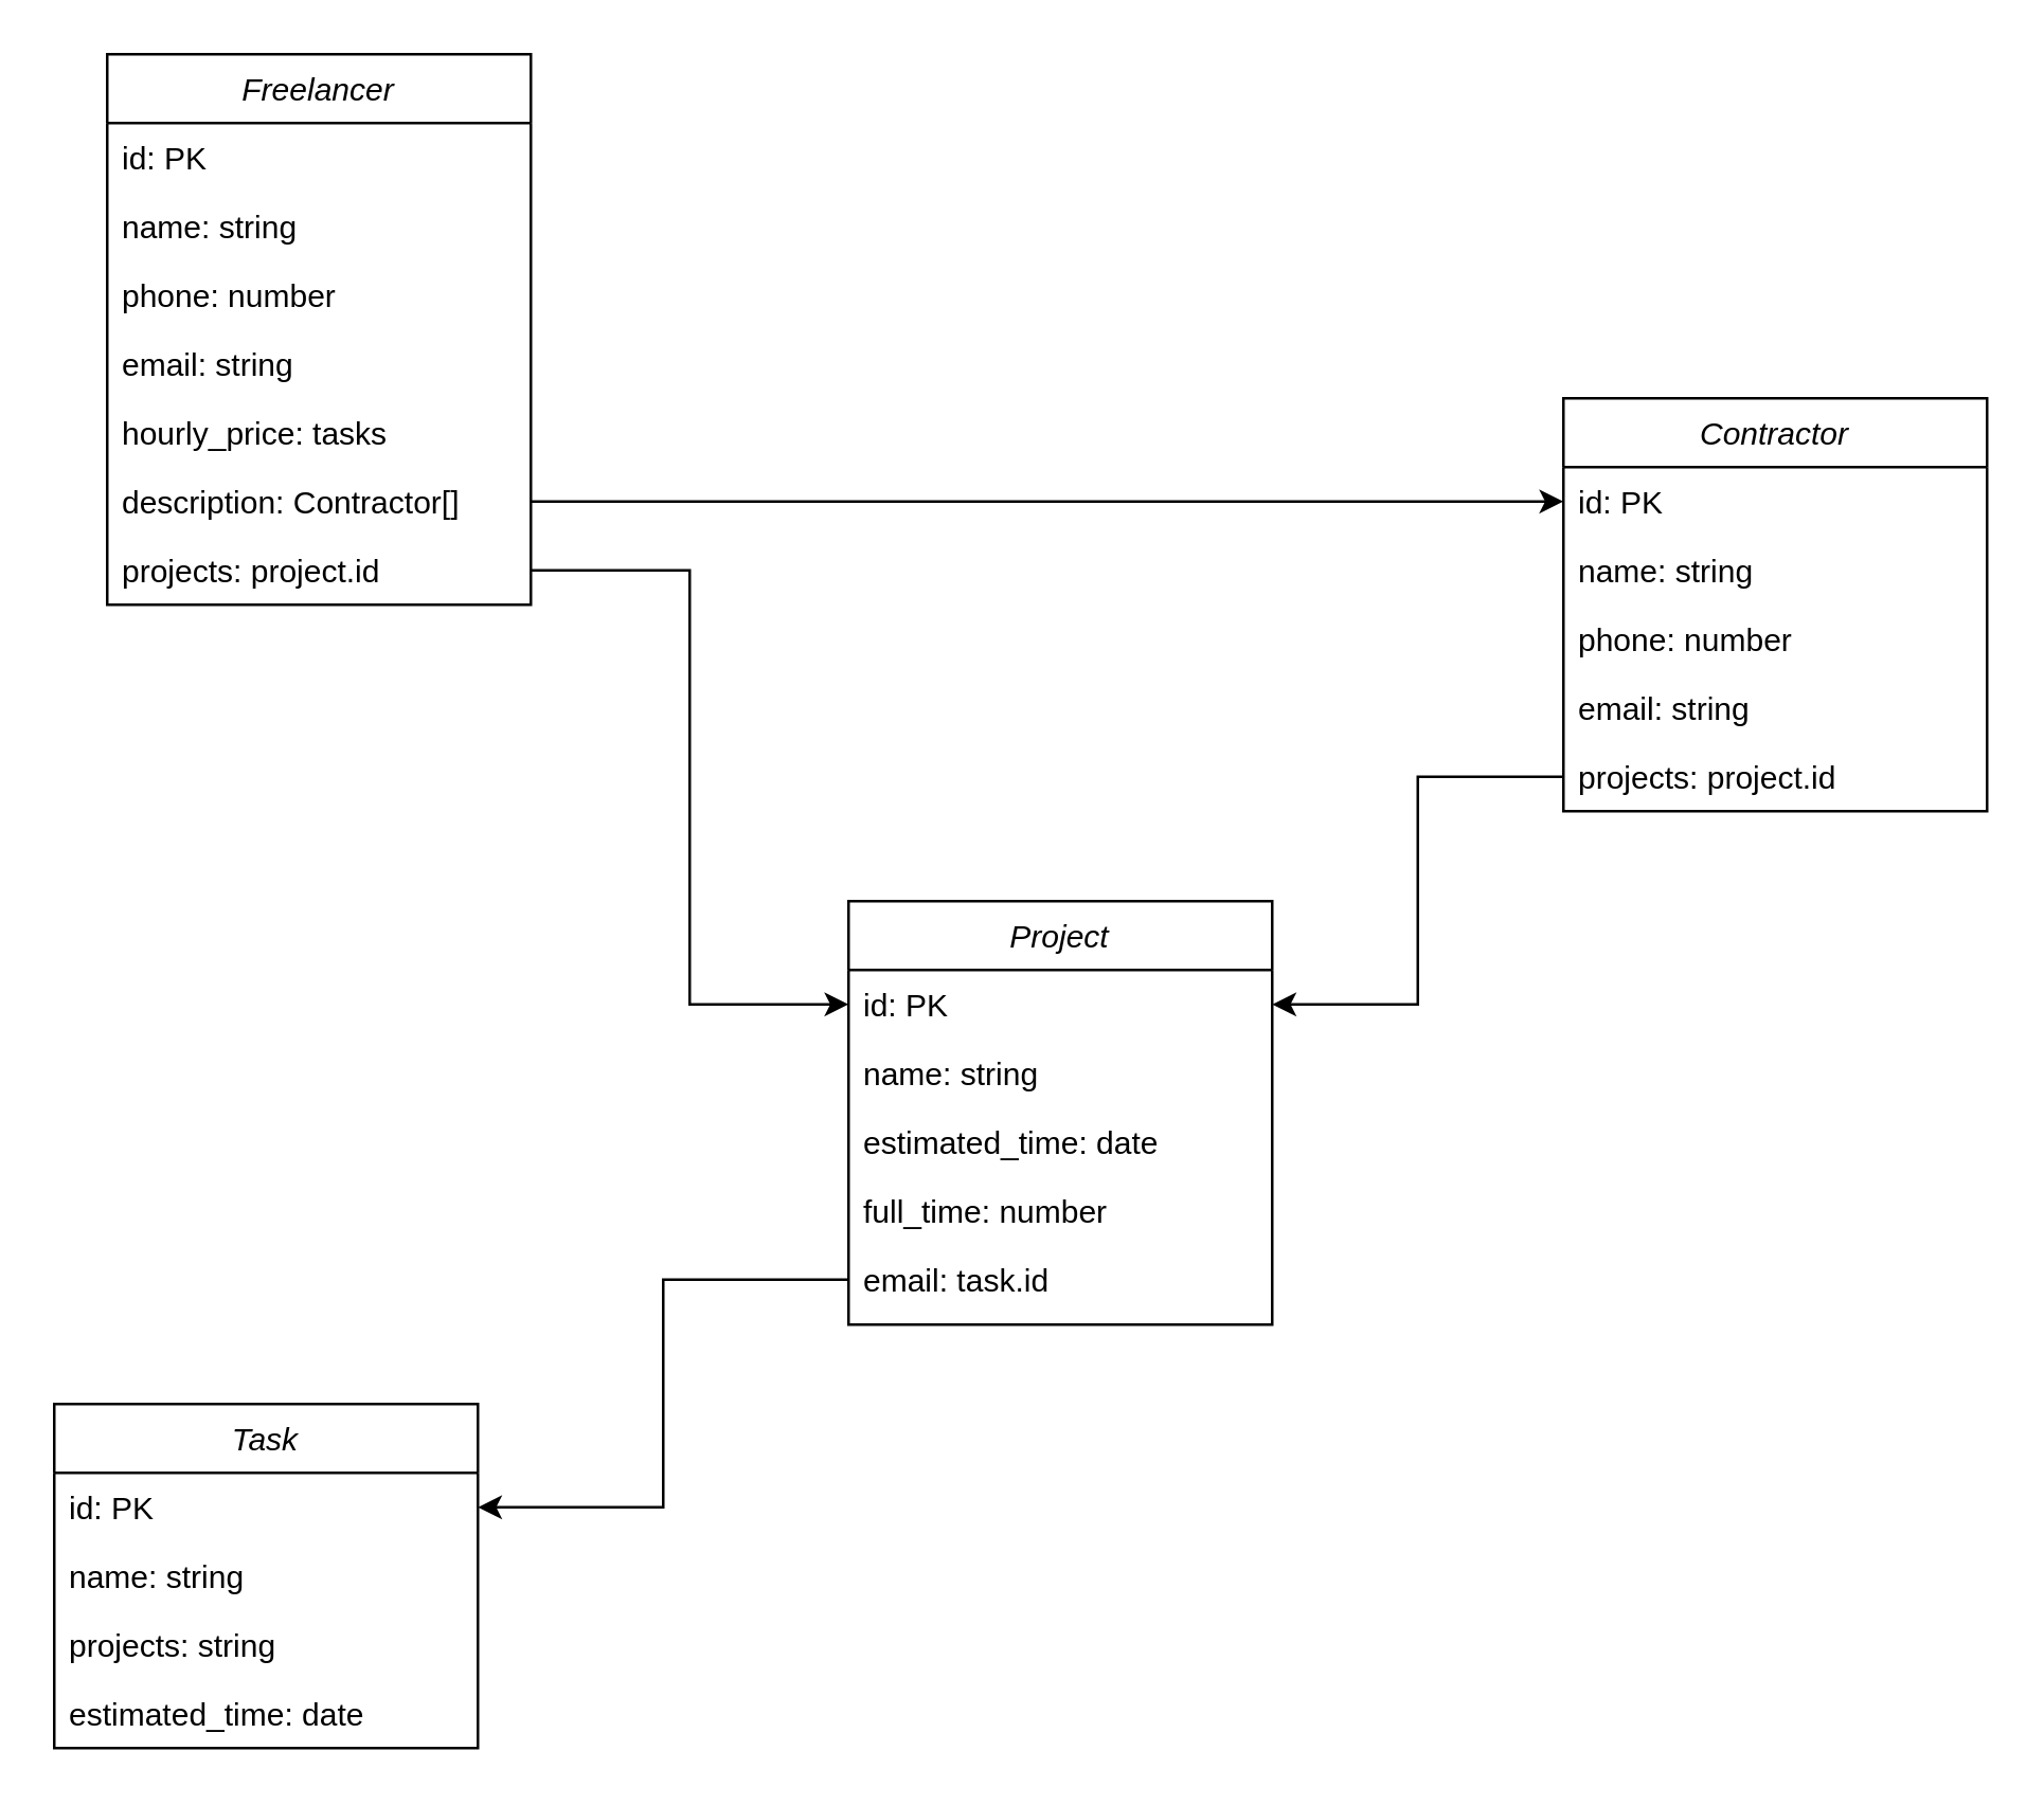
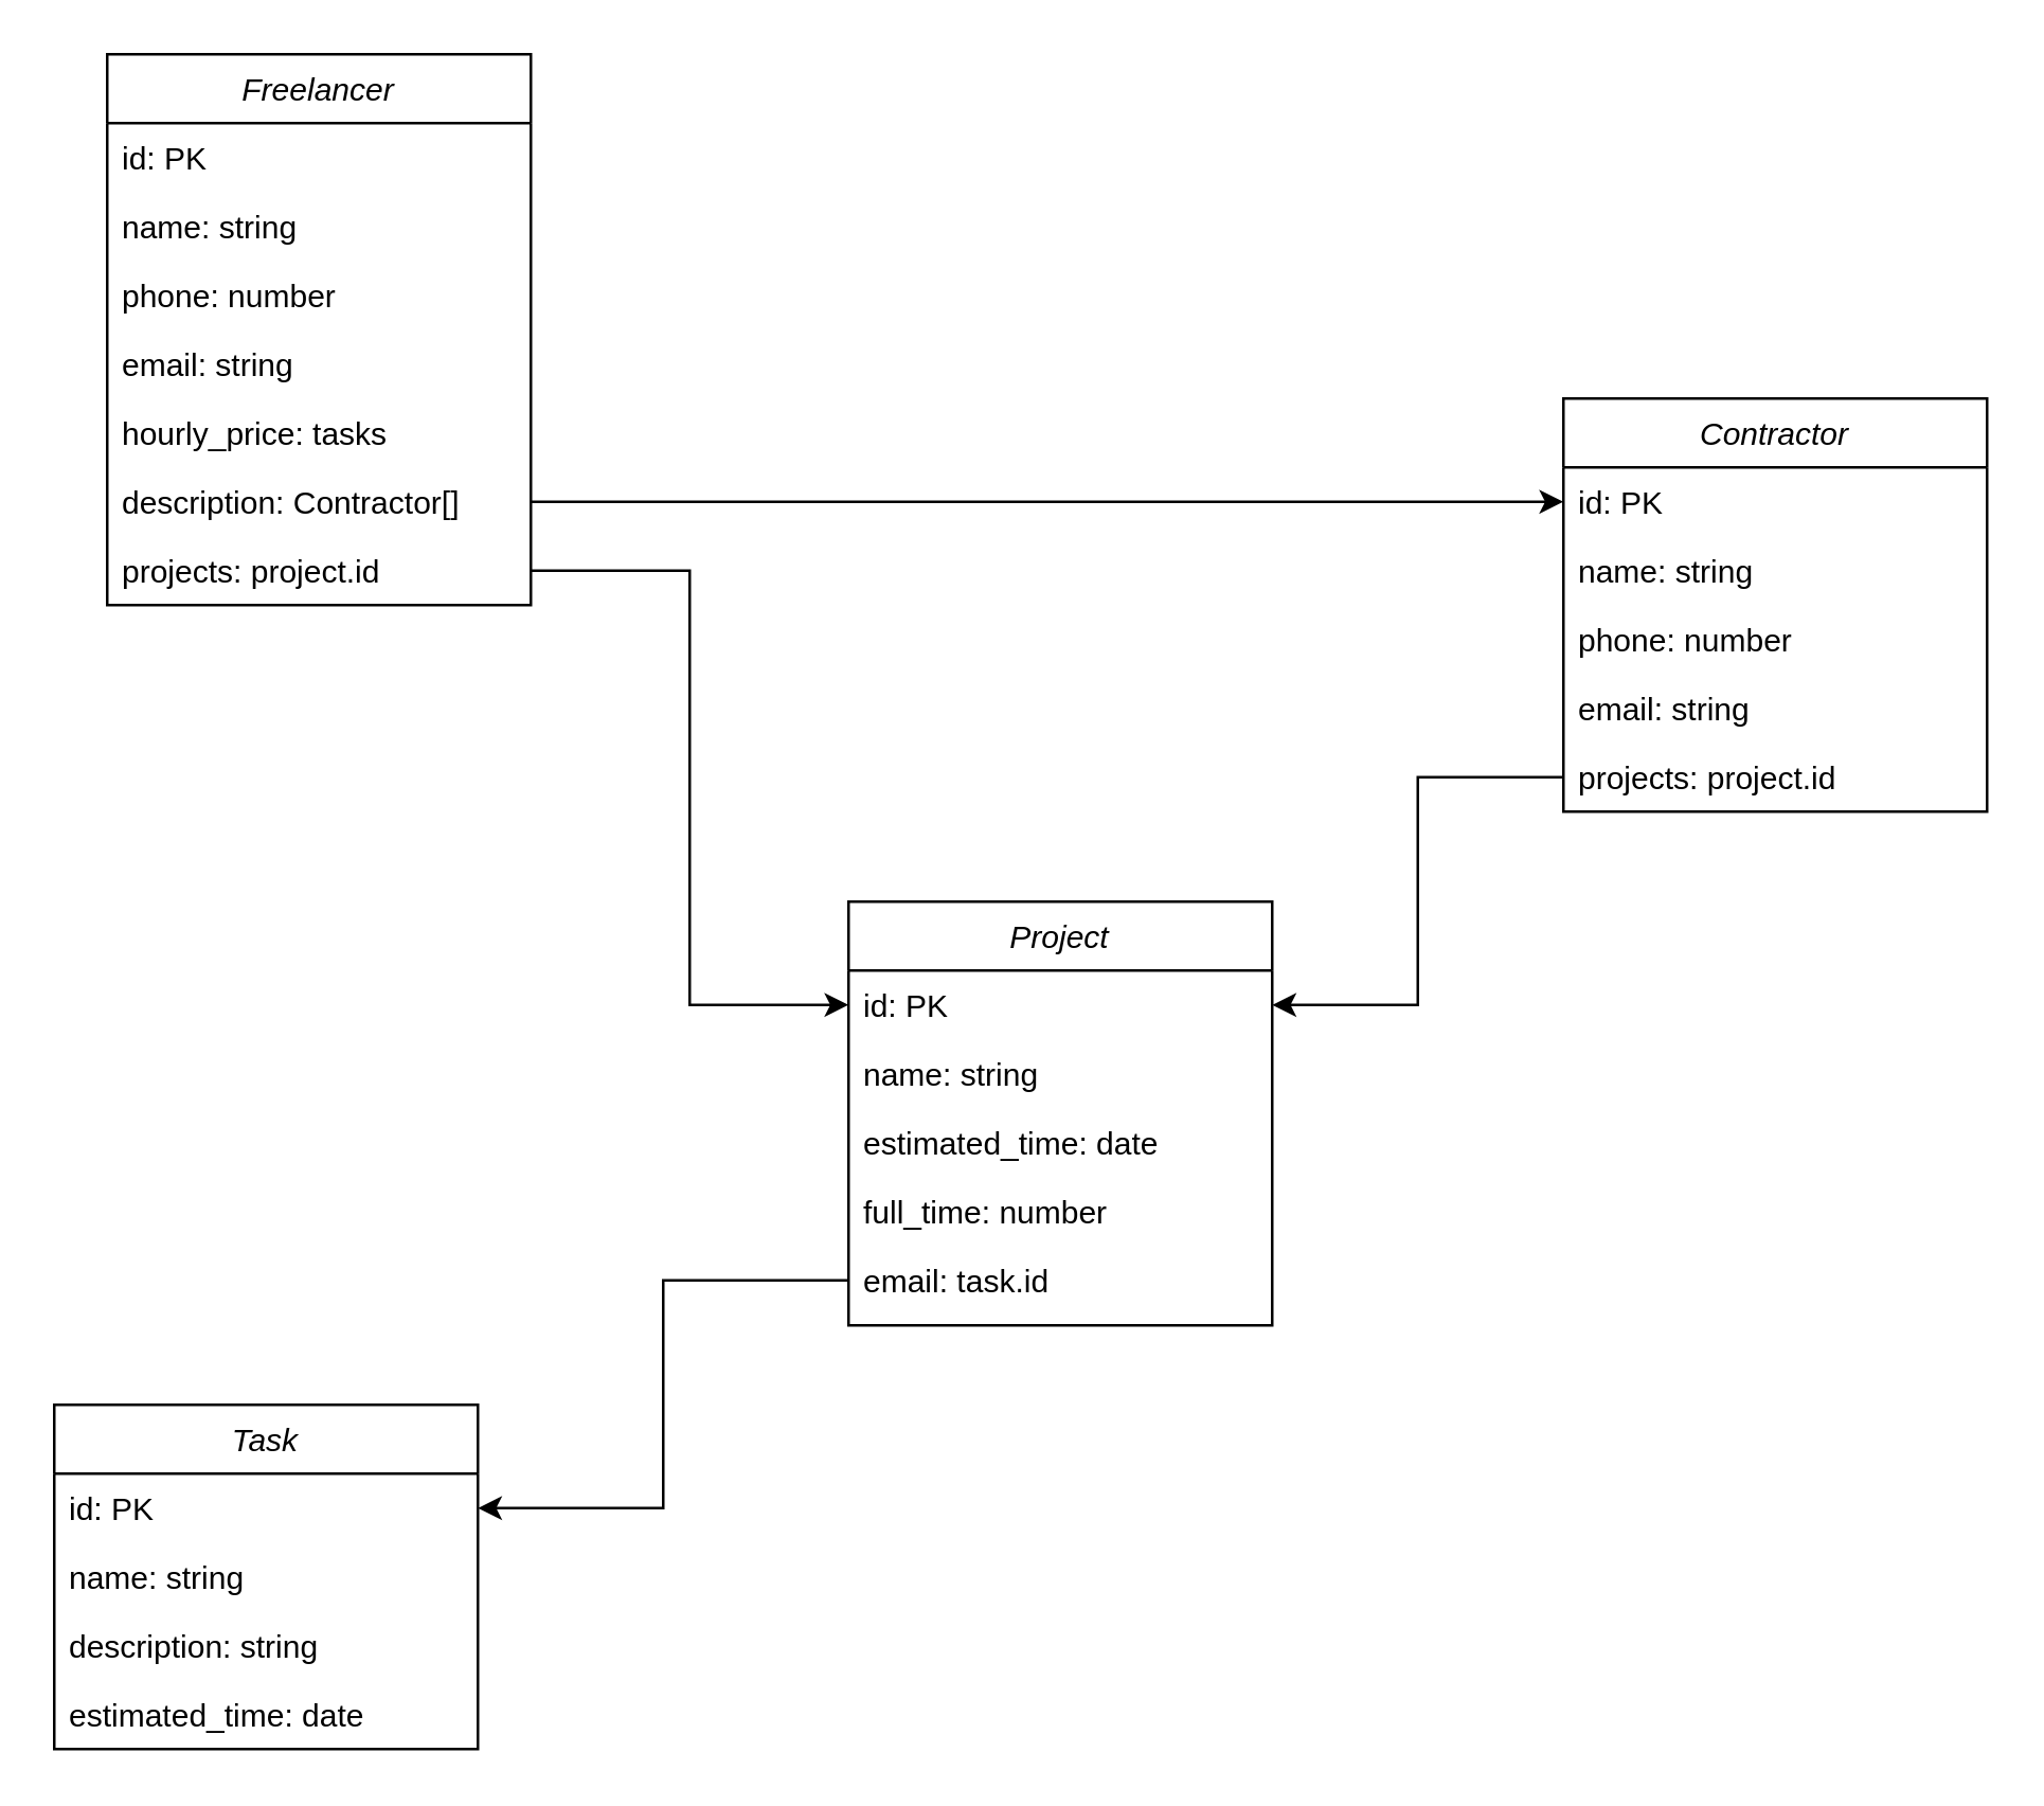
- <mxCell id="28" value="projects: string" style="text;align=left;verticalAlign=top;spacingLeft=4;spacingRight=4;overflow=hidden;rotatable=0;points=[[0,0.5],[1,0.5]];portConstraint=eastwest;rounded=0;shadow=0;html=0;" vertex="1" parent="25"><mxGeometry y="78" width="160" height="26" as="geometry" /></mxCell>
+ <mxCell id="28" value="description: string" style="text;align=left;verticalAlign=top;spacingLeft=4;spacingRight=4;overflow=hidden;rotatable=0;points=[[0,0.5],[1,0.5]];portConstraint=eastwest;rounded=0;shadow=0;html=0;" vertex="1" parent="25"><mxGeometry y="78" width="160" height="26" as="geometry" /></mxCell>
